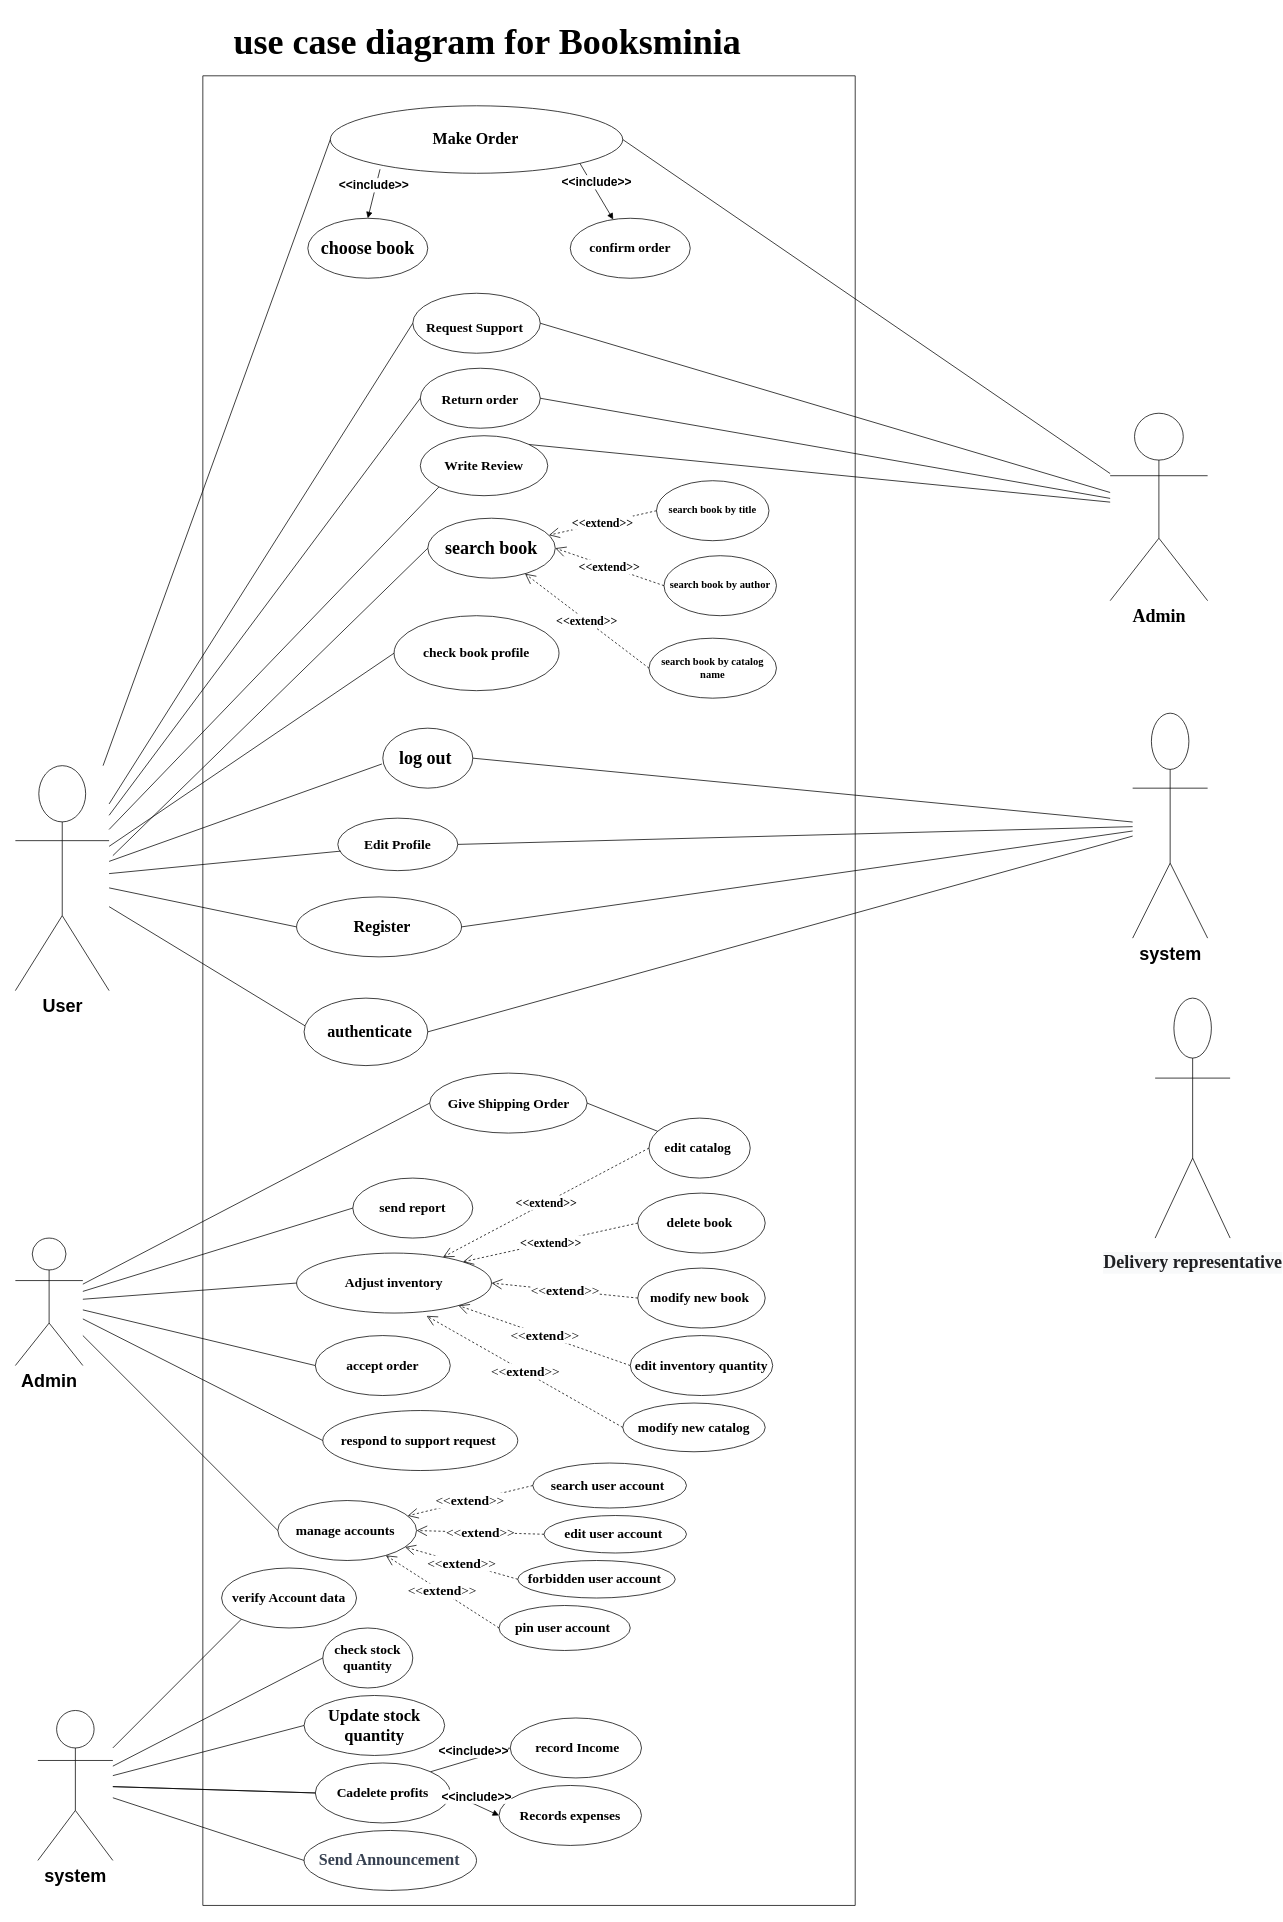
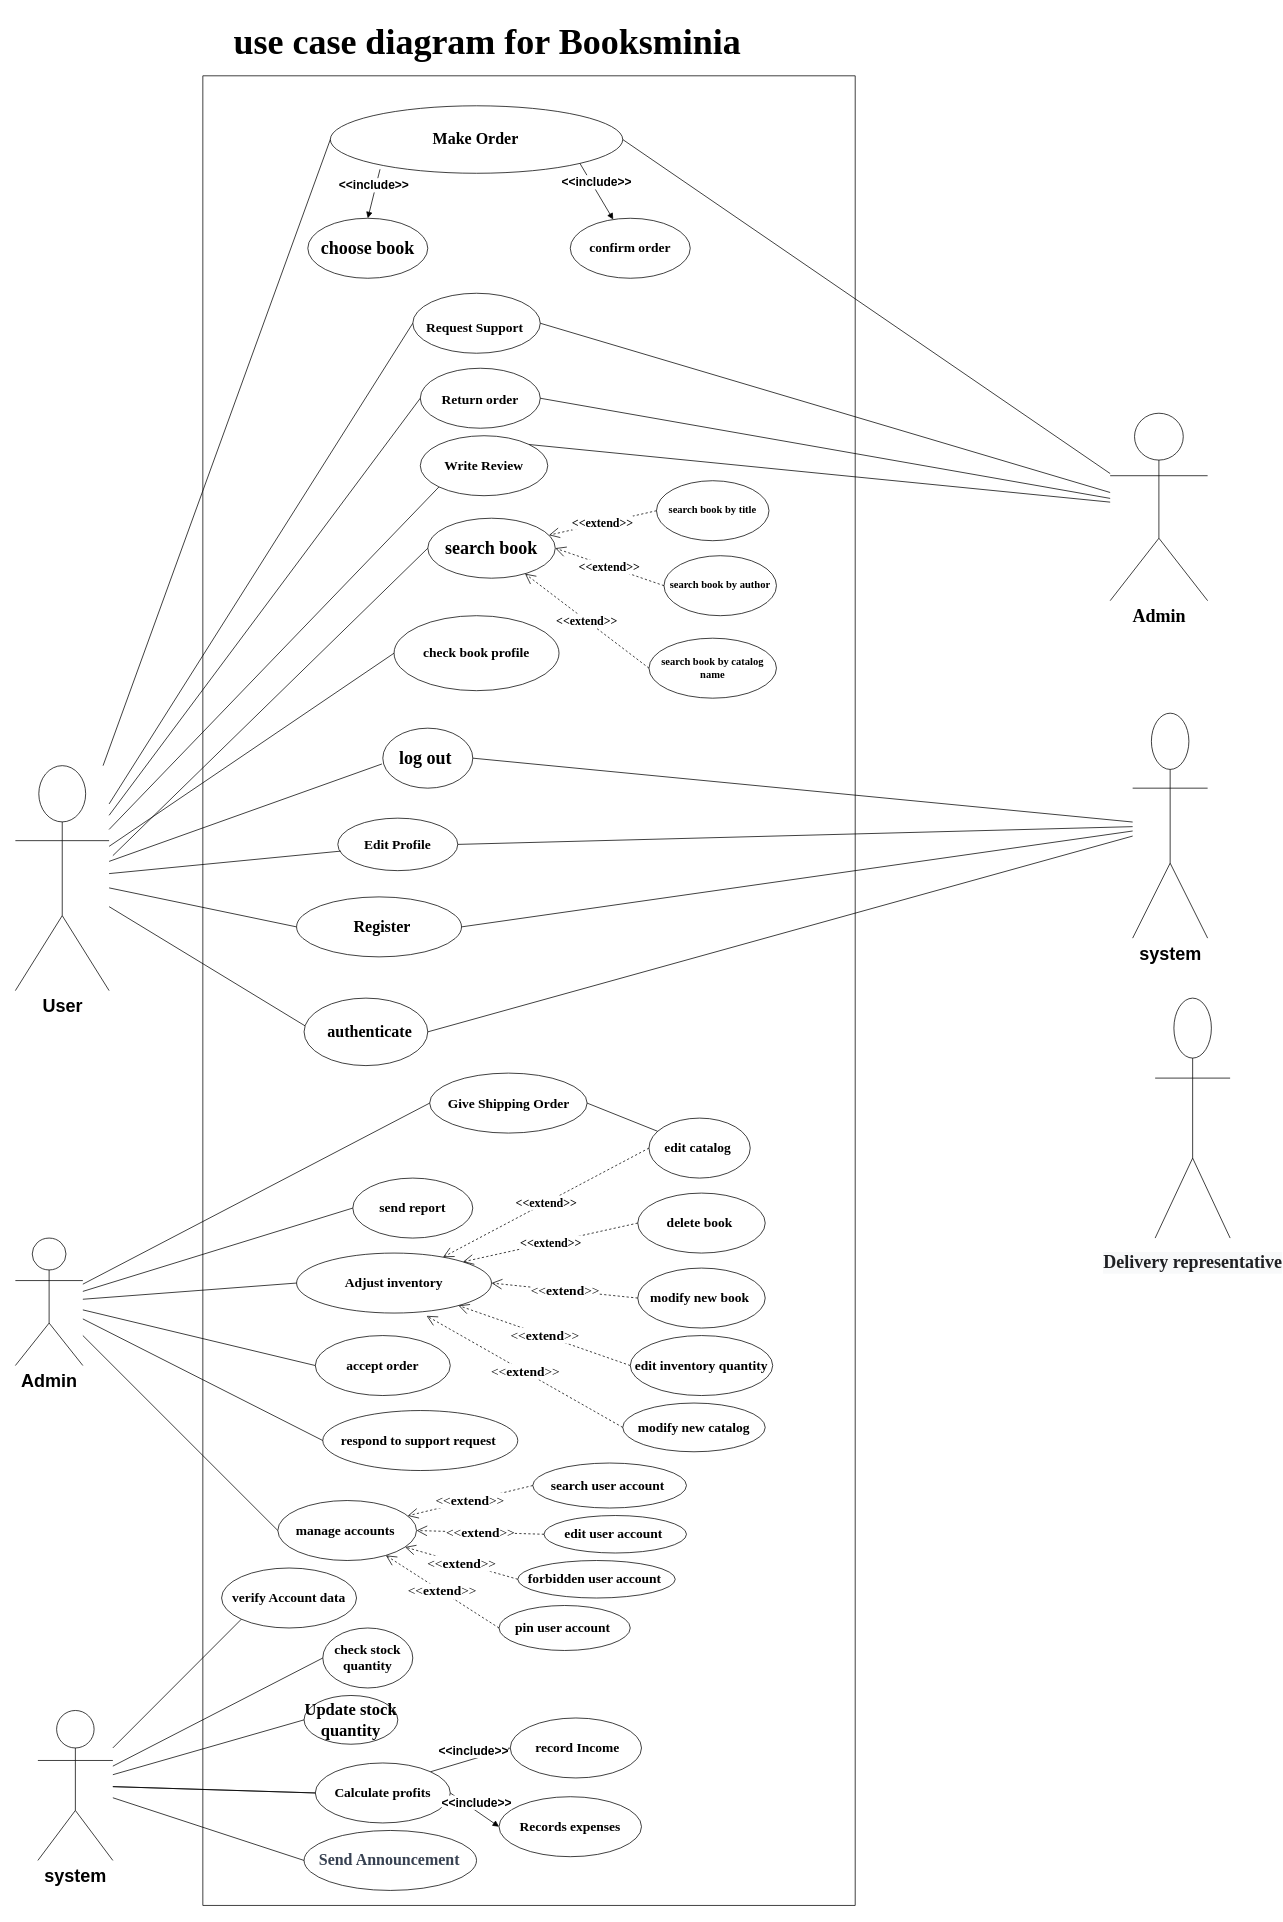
- <mxCell id="13" value="&lt;p class=&quot;MsoNormal&quot;&gt;&lt;span style=&quot;mso-spacerun:'yes';font-family:'Times New Roman';mso-fareast-font-family:宋体;&lt;br/&gt;color:rgb(32,33,36);letter-spacing:0.0pt;text-transform:none;&lt;br/&gt;font-style:normal;font-size:16.5pt;mso-font-kerning:1.0pt;&lt;br/&gt;background:rgb(248,249,250);mso-shading:rgb(248,249,250);&quot;&gt;&lt;b&gt;Update stock quantity&lt;/b&gt;&lt;/span&gt;&lt;/p&gt;" style="ellipse;whiteSpace=wrap;html=1;" parent="5" vertex="1"><mxGeometry x="135" y="2160" width="187.5" height="80" as="geometry" /></mxCell>
+ <mxCell id="13" value="&lt;p class=&quot;MsoNormal&quot;&gt;&lt;span style=&quot;mso-spacerun:'yes';font-family:'Times New Roman';mso-fareast-font-family:宋体;&lt;br/&gt;color:rgb(32,33,36);letter-spacing:0.0pt;text-transform:none;&lt;br/&gt;font-style:normal;font-size:16.5pt;mso-font-kerning:1.0pt;&lt;br/&gt;background:rgb(248,249,250);mso-shading:rgb(248,249,250);&quot;&gt;&lt;b&gt;Update stock quantity&lt;/b&gt;&lt;/span&gt;&lt;/p&gt;" style="ellipse;whiteSpace=wrap;html=1;" parent="5" vertex="1"><mxGeometry x="135" y="2160" width="125" height="65" as="geometry" /></mxCell>
- <mxCell id="12" value="&lt;p class=&quot;MsoNormal&quot;&gt;&lt;font style=&quot;font-size: 18px;&quot; face=&quot;Times New Roman&quot;&gt;&lt;b&gt;&amp;nbsp;Ca&lt;/b&gt;&lt;b&gt;delete profits&amp;nbsp;&lt;/b&gt;&lt;/font&gt;&lt;/p&gt;" style="ellipse;whiteSpace=wrap;html=1;" parent="5" vertex="1"><mxGeometry x="150" y="2250" width="180" height="80" as="geometry" /></mxCell>
+ <mxCell id="12" value="&lt;p class=&quot;MsoNormal&quot;&gt;&lt;font style=&quot;font-size: 18px;&quot; face=&quot;Times New Roman&quot;&gt;&lt;b&gt;&amp;nbsp;Ca&lt;/b&gt;&lt;b&gt;lculate profits&amp;nbsp;&lt;/b&gt;&lt;/font&gt;&lt;/p&gt;" style="ellipse;whiteSpace=wrap;html=1;" parent="5" vertex="1"><mxGeometry x="150" y="2250" width="180" height="80" as="geometry" /></mxCell>
- <mxCell id="32" value="&lt;font face=&quot;Times New Roman&quot; style=&quot;font-size: 18px;&quot;&gt;&lt;b&gt;Records expenses&lt;/b&gt;&lt;/font&gt;" style="ellipse;whiteSpace=wrap;html=1;" parent="5" vertex="1"><mxGeometry x="395" y="2280" width="190" height="80" as="geometry" /></mxCell>
+ <mxCell id="32" value="&lt;font face=&quot;Times New Roman&quot; style=&quot;font-size: 18px;&quot;&gt;&lt;b&gt;Records expenses&lt;/b&gt;&lt;/font&gt;" style="ellipse;whiteSpace=wrap;html=1;" parent="5" vertex="1"><mxGeometry x="395" y="2295" width="190" height="80" as="geometry" /></mxCell>
